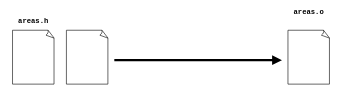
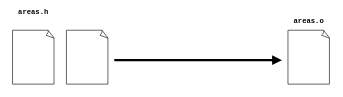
- <mxCell id="6" value="&lt;font face=&quot;Courier New&quot;&gt;&lt;b&gt;areas.o&lt;/b&gt;&lt;/font&gt;" style="text;html=1;align=center;verticalAlign=middle;whiteSpace=wrap;rounded=0;" parent="1" vertex="1"><mxGeometry x="485" y="5" width="60" height="30" as="geometry" /></mxCell>
+ <mxCell id="6" value="&lt;font face=&quot;Courier New&quot;&gt;&lt;b&gt;areas.o&lt;/b&gt;&lt;/font&gt;" style="text;html=1;align=center;verticalAlign=middle;whiteSpace=wrap;rounded=0;" parent="1" vertex="1"><mxGeometry x="485" y="20" width="60" height="30" as="geometry" /></mxCell>
- <mxCell id="3" value="&lt;font face=&quot;Courier New&quot;&gt;&lt;b&gt;areas.h&lt;/b&gt;&lt;/font&gt;" style="text;html=1;align=center;verticalAlign=middle;whiteSpace=wrap;rounded=0;" parent="1" vertex="1"><mxGeometry x="25" y="20" width="60" height="30" as="geometry" /></mxCell>
+ <mxCell id="3" value="&lt;font face=&quot;Courier New&quot;&gt;&lt;b&gt;areas.h&lt;/b&gt;&lt;/font&gt;" style="text;html=1;align=center;verticalAlign=middle;whiteSpace=wrap;rounded=0;" parent="1" vertex="1"><mxGeometry x="25" y="5" width="60" height="30" as="geometry" /></mxCell>
